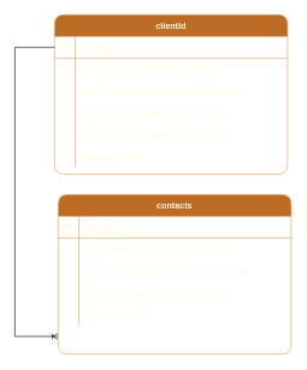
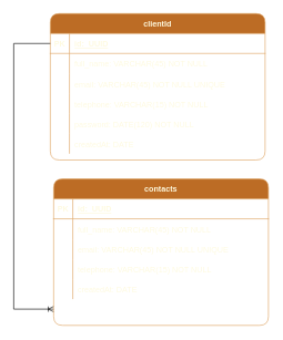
- <mxCell id="17" value="password: VARCHAR(120) NOT NULL" style="shape=partialRectangle;overflow=hidden;connectable=0;fillColor=none;top=0;left=0;bottom=0;right=0;align=left;spacingLeft=6;labelBackgroundColor=none;strokeColor=#DDA15E;fontColor=#FEFAE0;" parent="15" vertex="1"><mxGeometry x="28.75" width="294" height="30" as="geometry"><mxRectangle width="294" height="30" as="alternateBounds" /></mxGeometry></mxCell>
+ <mxCell id="17" value="password: DATE(120) NOT NULL" style="shape=partialRectangle;overflow=hidden;connectable=0;fillColor=none;top=0;left=0;bottom=0;right=0;align=left;spacingLeft=6;labelBackgroundColor=none;strokeColor=#DDA15E;fontColor=#FEFAE0;" parent="15" vertex="1"><mxGeometry x="28.75" width="294" height="30" as="geometry"><mxRectangle width="294" height="30" as="alternateBounds" /></mxGeometry></mxCell>
